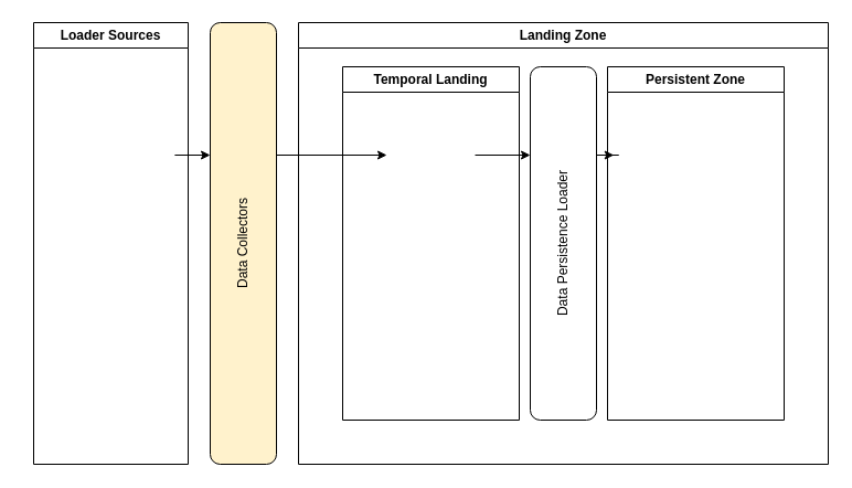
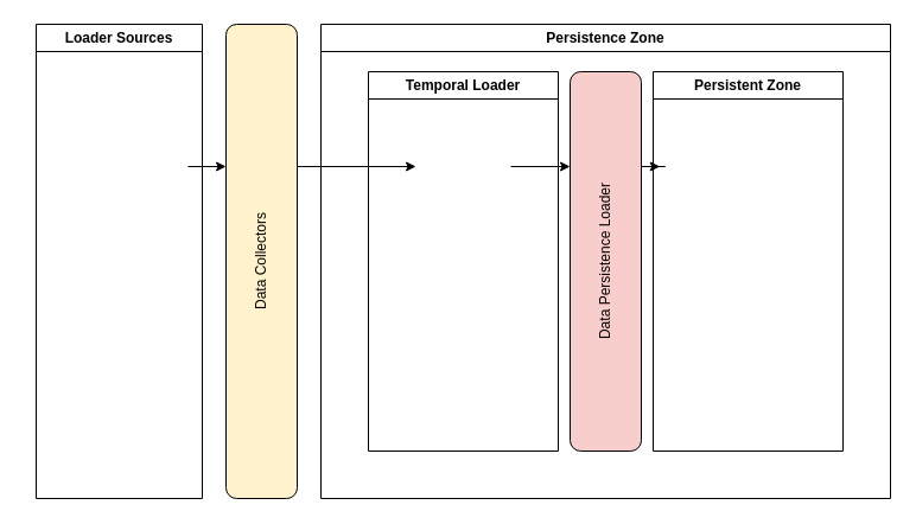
- <mxCell id="4" value="Landing Zone" style="swimlane;whiteSpace=wrap;html=1;" vertex="1" parent="1"><mxGeometry x="270" y="20" width="480" height="400" as="geometry" /></mxCell>
+ <mxCell id="4" value="Persistence Zone" style="swimlane;whiteSpace=wrap;html=1;" vertex="1" parent="1"><mxGeometry x="270" y="20" width="480" height="400" as="geometry" /></mxCell>
- <mxCell id="5" value="Temporal Landing" style="swimlane;whiteSpace=wrap;html=1;" vertex="1" parent="4"><mxGeometry x="40" y="40" width="160" height="320" as="geometry" /></mxCell>
+ <mxCell id="5" value="Temporal Loader" style="swimlane;whiteSpace=wrap;html=1;" vertex="1" parent="4"><mxGeometry x="40" y="40" width="160" height="320" as="geometry" /></mxCell>
- <mxCell id="10" value="Data Persistence Loader" style="rounded=1;whiteSpace=wrap;html=1;rotation=-90;" vertex="1" parent="4"><mxGeometry x="80" y="170" width="320" height="60" as="geometry" /></mxCell>
+ <mxCell id="10" value="Data Persistence Loader" style="rounded=1;whiteSpace=wrap;html=1;rotation=-90;fillColor=#f8cecc;" vertex="1" parent="4"><mxGeometry x="80" y="170" width="320" height="60" as="geometry" /></mxCell>
